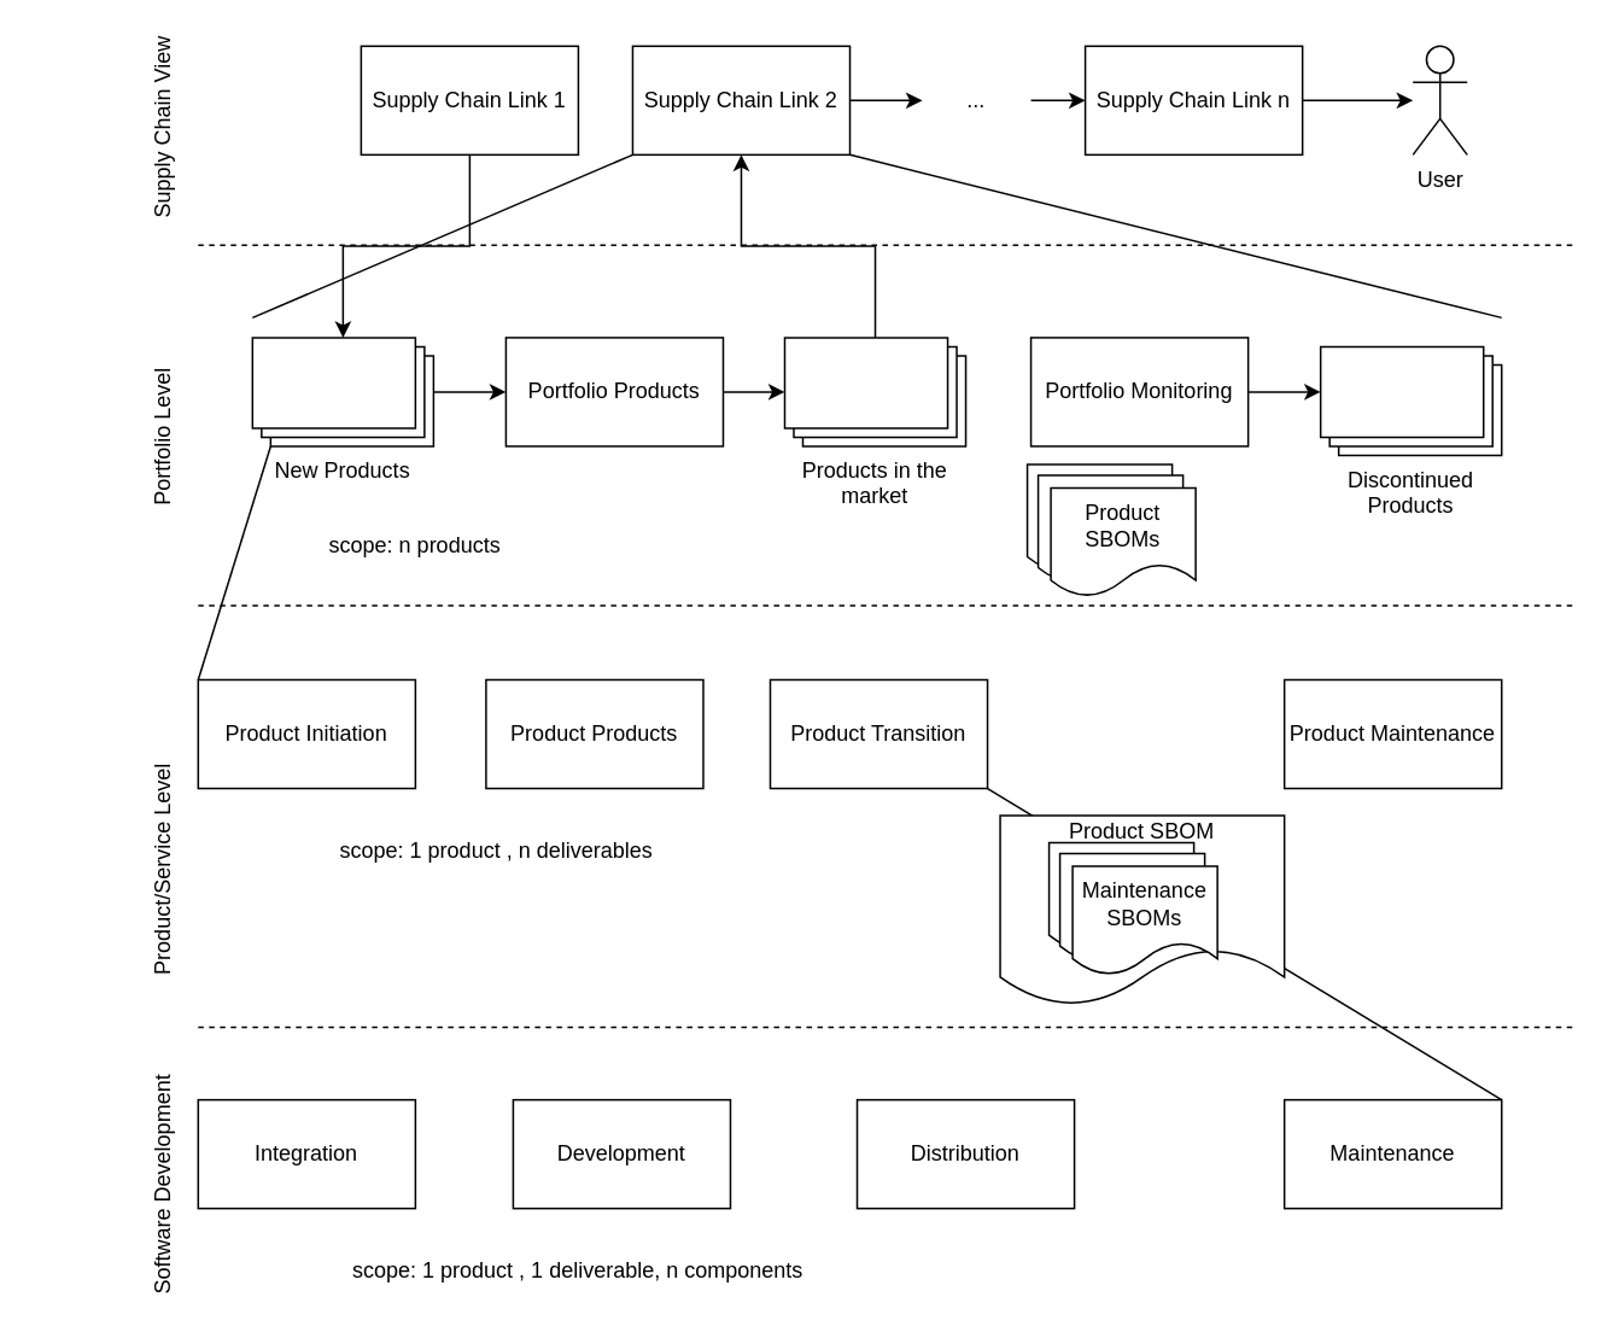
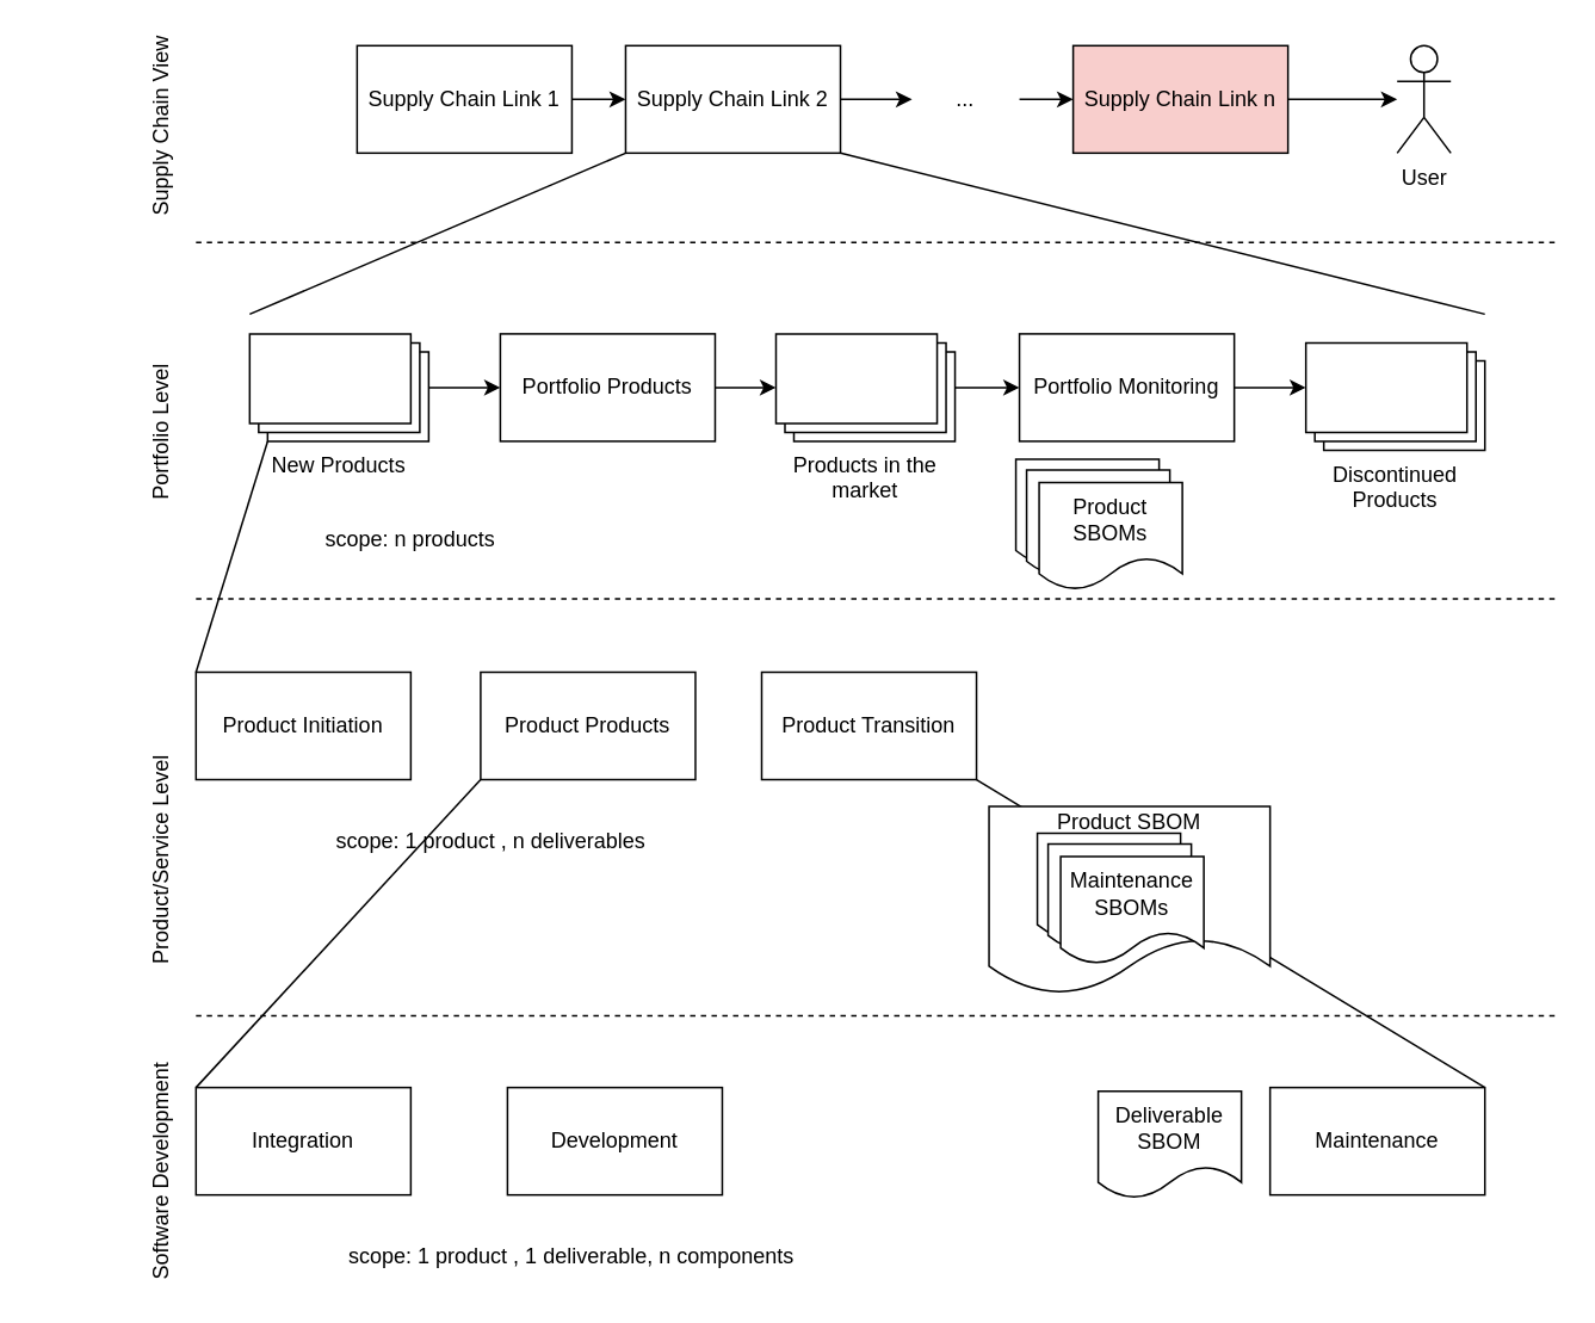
- <mxCell id="7" value="Supply Chain Link n" style="rounded=0;whiteSpace=wrap;html=1;" vertex="1" parent="1"><mxGeometry x="599" y="20" width="120" height="60" as="geometry" /></mxCell>
+ <mxCell id="7" value="Supply Chain Link n" style="rounded=0;whiteSpace=wrap;html=1;fillColor=#f8cecc;" vertex="1" parent="1"><mxGeometry x="599" y="20" width="120" height="60" as="geometry" /></mxCell>
- <mxCell id="2" style="edgeStyle=orthogonalEdgeStyle;rounded=0;orthogonalLoop=1;jettySize=auto;html=1;" edge="1" parent="1" source="3" target="15"><mxGeometry relative="1" as="geometry" /></mxCell>
+ <mxCell id="2" style="edgeStyle=orthogonalEdgeStyle;rounded=0;orthogonalLoop=1;jettySize=auto;html=1;entryX=0;entryY=0.5;entryDx=0;entryDy=0;" edge="1" parent="1" source="3" target="5"><mxGeometry relative="1" as="geometry" /></mxCell>
- <mxCell id="18" style="edgeStyle=orthogonalEdgeStyle;rounded=0;orthogonalLoop=1;jettySize=auto;html=1;" edge="1" parent="1" source="19" target="5"><mxGeometry relative="1" as="geometry" /></mxCell>
+ <mxCell id="18" style="edgeStyle=orthogonalEdgeStyle;rounded=0;orthogonalLoop=1;jettySize=auto;html=1;entryX=0;entryY=0.5;entryDx=0;entryDy=0;" edge="1" parent="1" source="19" target="17"><mxGeometry relative="1" as="geometry" /></mxCell>
- <mxCell id="28" value="Product Maintenance" style="rounded=0;whiteSpace=wrap;html=1;" vertex="1" parent="1"><mxGeometry x="709" y="370" width="120" height="60" as="geometry" /></mxCell>
+ <mxCell id="36" value="" style="endArrow=none;html=1;rounded=0;exitX=0;exitY=1;exitDx=0;exitDy=0;entryX=0;entryY=0;entryDx=0;entryDy=0;" edge="1" parent="1" source="26" target="32"><mxGeometry width="50" height="50" relative="1" as="geometry"><mxPoint x="159" y="260" as="sourcePoint" /><mxPoint x="119" y="380" as="targetPoint" /></mxGeometry></mxCell>
- <mxCell id="34" value="Distribution" style="rounded=0;whiteSpace=wrap;html=1;" vertex="1" parent="1"><mxGeometry x="473" y="602" width="120" height="60" as="geometry" /></mxCell>
+ <mxCell id="39" value="Deliverable SBOM" style="shape=document;whiteSpace=wrap;html=1;boundedLbl=1;" vertex="1" parent="1"><mxGeometry x="613" y="604" width="80" height="60" as="geometry" /></mxCell>
